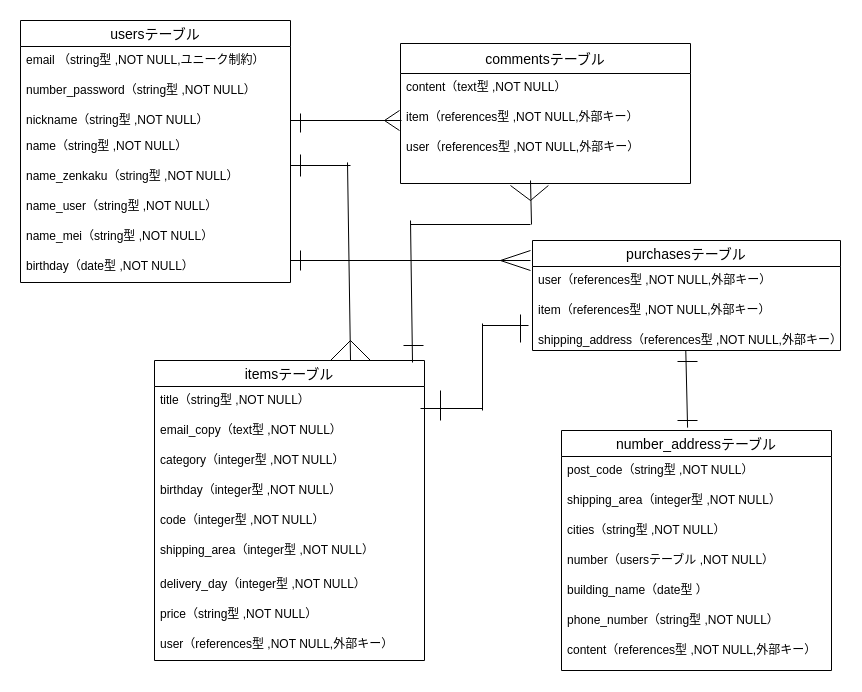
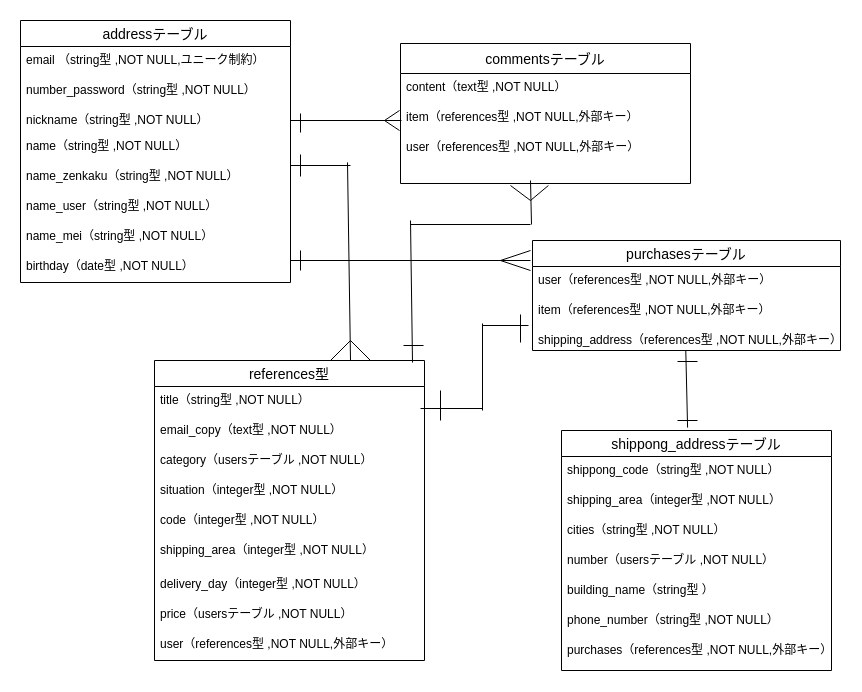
- <mxCell id="2" value="usersテーブル" style="swimlane;fontStyle=0;childLayout=stackLayout;horizontal=1;startSize=26;horizontalStack=0;resizeParent=1;resizeParentMax=0;resizeLast=0;collapsible=1;marginBottom=0;align=center;fontSize=14;" parent="1" vertex="1"><mxGeometry x="20" y="20" width="270" height="262" as="geometry"><mxRectangle x="10" y="20" width="70" height="30" as="alternateBounds" /></mxGeometry></mxCell>
+ <mxCell id="2" value="addressテーブル" style="swimlane;fontStyle=0;childLayout=stackLayout;horizontal=1;startSize=26;horizontalStack=0;resizeParent=1;resizeParentMax=0;resizeLast=0;collapsible=1;marginBottom=0;align=center;fontSize=14;" parent="1" vertex="1"><mxGeometry x="20" y="20" width="270" height="262" as="geometry"><mxRectangle x="10" y="20" width="70" height="30" as="alternateBounds" /></mxGeometry></mxCell>
- <mxCell id="11" value="itemsテーブル" style="swimlane;fontStyle=0;childLayout=stackLayout;horizontal=1;startSize=26;horizontalStack=0;resizeParent=1;resizeParentMax=0;resizeLast=0;collapsible=1;marginBottom=0;align=center;fontSize=14;" parent="1" vertex="1"><mxGeometry x="154" y="360" width="270" height="300" as="geometry" /></mxCell>
+ <mxCell id="11" value="references型" style="swimlane;fontStyle=0;childLayout=stackLayout;horizontal=1;startSize=26;horizontalStack=0;resizeParent=1;resizeParentMax=0;resizeLast=0;collapsible=1;marginBottom=0;align=center;fontSize=14;" parent="1" vertex="1"><mxGeometry x="154" y="360" width="270" height="300" as="geometry" /></mxCell>
- <mxCell id="32" value="number_addressテーブル" style="swimlane;fontStyle=0;childLayout=stackLayout;horizontal=1;startSize=26;horizontalStack=0;resizeParent=1;resizeParentMax=0;resizeLast=0;collapsible=1;marginBottom=0;align=center;fontSize=14;" parent="1" vertex="1"><mxGeometry x="561" y="430" width="270" height="240" as="geometry" /></mxCell>
+ <mxCell id="32" value="shippong_addressテーブル" style="swimlane;fontStyle=0;childLayout=stackLayout;horizontal=1;startSize=26;horizontalStack=0;resizeParent=1;resizeParentMax=0;resizeLast=0;collapsible=1;marginBottom=0;align=center;fontSize=14;" parent="1" vertex="1"><mxGeometry x="561" y="430" width="270" height="240" as="geometry" /></mxCell>
- <mxCell id="14" value="category（integer型 ,NOT NULL）" style="text;strokeColor=none;fillColor=none;spacingLeft=4;spacingRight=4;overflow=hidden;rotatable=0;points=[[0,0.5],[1,0.5]];portConstraint=eastwest;fontSize=12;" parent="11" vertex="1"><mxGeometry y="86" width="270" height="30" as="geometry" /></mxCell>
+ <mxCell id="14" value="category（usersテーブル ,NOT NULL）" style="text;strokeColor=none;fillColor=none;spacingLeft=4;spacingRight=4;overflow=hidden;rotatable=0;points=[[0,0.5],[1,0.5]];portConstraint=eastwest;fontSize=12;" parent="11" vertex="1"><mxGeometry y="86" width="270" height="30" as="geometry" /></mxCell>
- <mxCell id="33" value="post_code（string型 ,NOT NULL）" style="text;strokeColor=none;fillColor=none;spacingLeft=4;spacingRight=4;overflow=hidden;rotatable=0;points=[[0,0.5],[1,0.5]];portConstraint=eastwest;fontSize=12;" parent="32" vertex="1"><mxGeometry y="26" width="270" height="30" as="geometry" /></mxCell>
+ <mxCell id="33" value="shippong_code（string型 ,NOT NULL）" style="text;strokeColor=none;fillColor=none;spacingLeft=4;spacingRight=4;overflow=hidden;rotatable=0;points=[[0,0.5],[1,0.5]];portConstraint=eastwest;fontSize=12;" parent="32" vertex="1"><mxGeometry y="26" width="270" height="30" as="geometry" /></mxCell>
- <mxCell id="15" value="birthday（integer型 ,NOT NULL）" style="text;strokeColor=none;fillColor=none;spacingLeft=4;spacingRight=4;overflow=hidden;rotatable=0;points=[[0,0.5],[1,0.5]];portConstraint=eastwest;fontSize=12;" vertex="1" parent="11"><mxGeometry y="116" width="270" height="30" as="geometry" /></mxCell>
+ <mxCell id="15" value="situation（integer型 ,NOT NULL）" style="text;strokeColor=none;fillColor=none;spacingLeft=4;spacingRight=4;overflow=hidden;rotatable=0;points=[[0,0.5],[1,0.5]];portConstraint=eastwest;fontSize=12;" vertex="1" parent="11"><mxGeometry y="116" width="270" height="30" as="geometry" /></mxCell>
- <mxCell id="37" value="building_name（date型 ）" style="text;strokeColor=none;fillColor=none;spacingLeft=4;spacingRight=4;overflow=hidden;rotatable=0;points=[[0,0.5],[1,0.5]];portConstraint=eastwest;fontSize=12;" parent="32" vertex="1"><mxGeometry y="146" width="270" height="30" as="geometry" /></mxCell>
+ <mxCell id="37" value="building_name（string型 ）" style="text;strokeColor=none;fillColor=none;spacingLeft=4;spacingRight=4;overflow=hidden;rotatable=0;points=[[0,0.5],[1,0.5]];portConstraint=eastwest;fontSize=12;" parent="32" vertex="1"><mxGeometry y="146" width="270" height="30" as="geometry" /></mxCell>
- <mxCell id="19" value="price（string型 ,NOT NULL）" style="text;strokeColor=none;fillColor=none;spacingLeft=4;spacingRight=4;overflow=hidden;rotatable=0;points=[[0,0.5],[1,0.5]];portConstraint=eastwest;fontSize=12;" parent="11" vertex="1"><mxGeometry y="240" width="270" height="30" as="geometry" /></mxCell>
+ <mxCell id="19" value="price（usersテーブル ,NOT NULL）" style="text;strokeColor=none;fillColor=none;spacingLeft=4;spacingRight=4;overflow=hidden;rotatable=0;points=[[0,0.5],[1,0.5]];portConstraint=eastwest;fontSize=12;" parent="11" vertex="1"><mxGeometry y="240" width="270" height="30" as="geometry" /></mxCell>
- <mxCell id="39" value="content（references型 ,NOT NULL,外部キー）" style="text;strokeColor=none;fillColor=none;spacingLeft=4;spacingRight=4;overflow=hidden;rotatable=0;points=[[0,0.5],[1,0.5]];portConstraint=eastwest;fontSize=12;" parent="32" vertex="1"><mxGeometry y="206" width="270" height="34" as="geometry" /></mxCell>
+ <mxCell id="39" value="purchases（references型 ,NOT NULL,外部キー）" style="text;strokeColor=none;fillColor=none;spacingLeft=4;spacingRight=4;overflow=hidden;rotatable=0;points=[[0,0.5],[1,0.5]];portConstraint=eastwest;fontSize=12;" parent="32" vertex="1"><mxGeometry y="206" width="270" height="34" as="geometry" /></mxCell>
